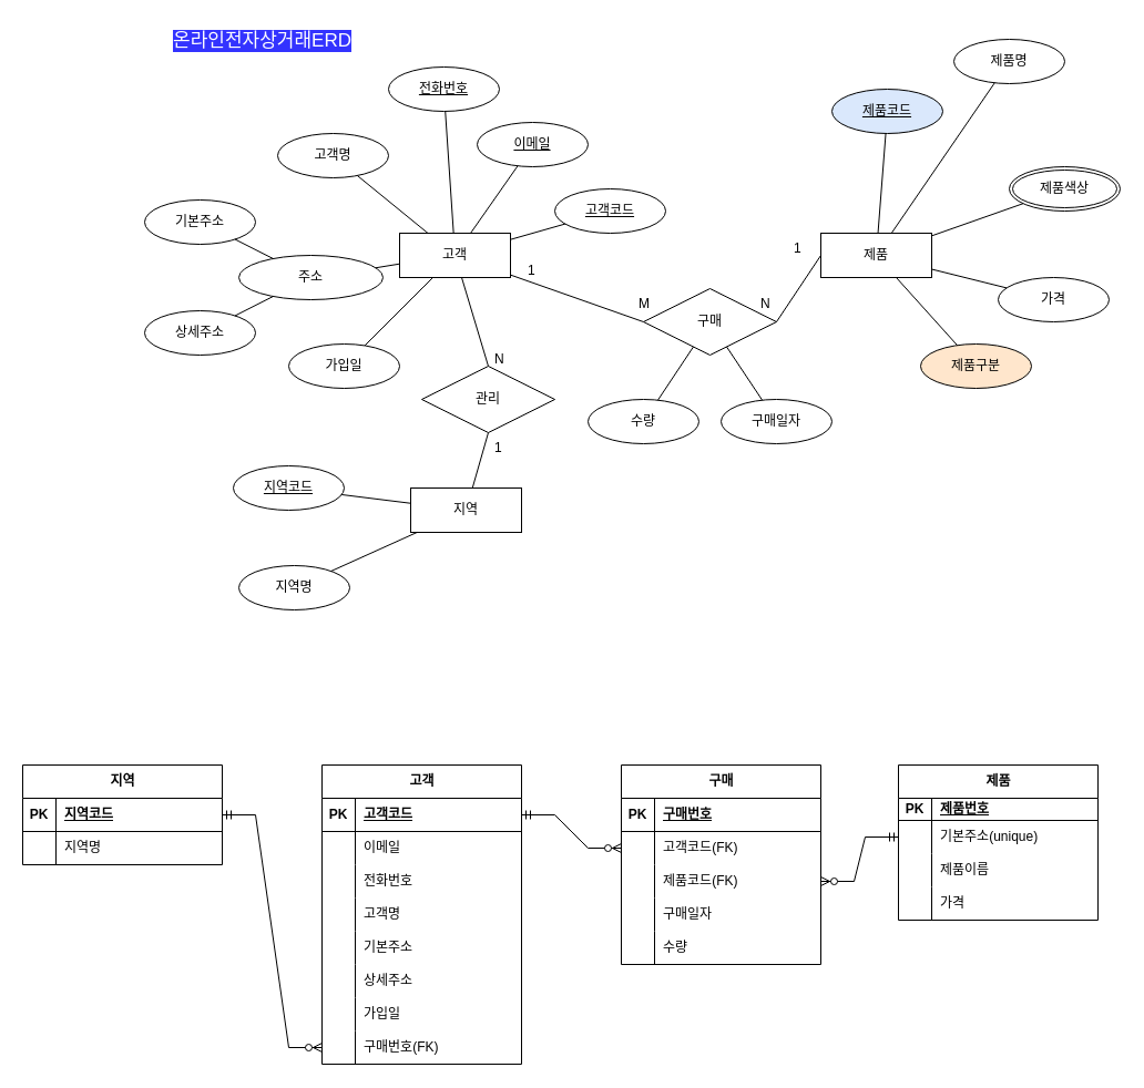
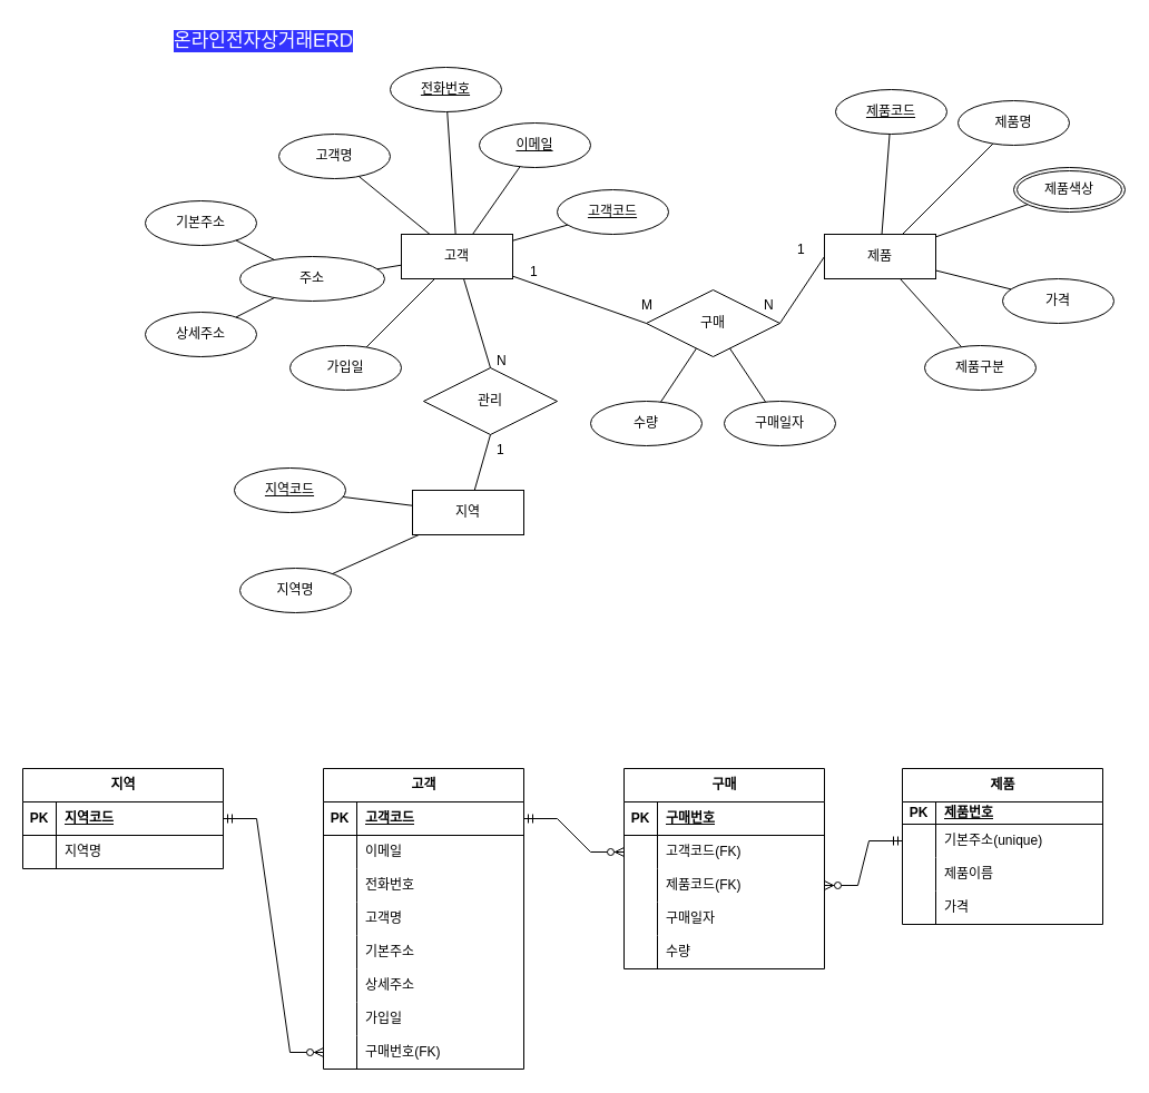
- <mxCell id="15" value="제품명" style="ellipse;whiteSpace=wrap;html=1;align=center;" vertex="1" parent="1"><mxGeometry x="860" y="35" width="100" height="40" as="geometry" /></mxCell>
+ <mxCell id="15" value="제품명" style="ellipse;whiteSpace=wrap;html=1;align=center;" vertex="1" parent="1"><mxGeometry x="860" y="90" width="100" height="40" as="geometry" /></mxCell>
- <mxCell id="21" value="제품코드" style="ellipse;whiteSpace=wrap;html=1;align=center;fontStyle=4;fillColor=#dae8fc;" vertex="1" parent="1"><mxGeometry x="750" y="80" width="100" height="40" as="geometry" /></mxCell>
+ <mxCell id="21" value="제품코드" style="ellipse;whiteSpace=wrap;html=1;align=center;fontStyle=4;" vertex="1" parent="1"><mxGeometry x="750" y="80" width="100" height="40" as="geometry" /></mxCell>
- <mxCell id="14" value="제품구분" style="ellipse;whiteSpace=wrap;html=1;align=center;fillColor=#ffe6cc;" vertex="1" parent="1"><mxGeometry x="830" y="310" width="100" height="40" as="geometry" /></mxCell>
+ <mxCell id="14" value="제품구분" style="ellipse;whiteSpace=wrap;html=1;align=center;" vertex="1" parent="1"><mxGeometry x="830" y="310" width="100" height="40" as="geometry" /></mxCell>
